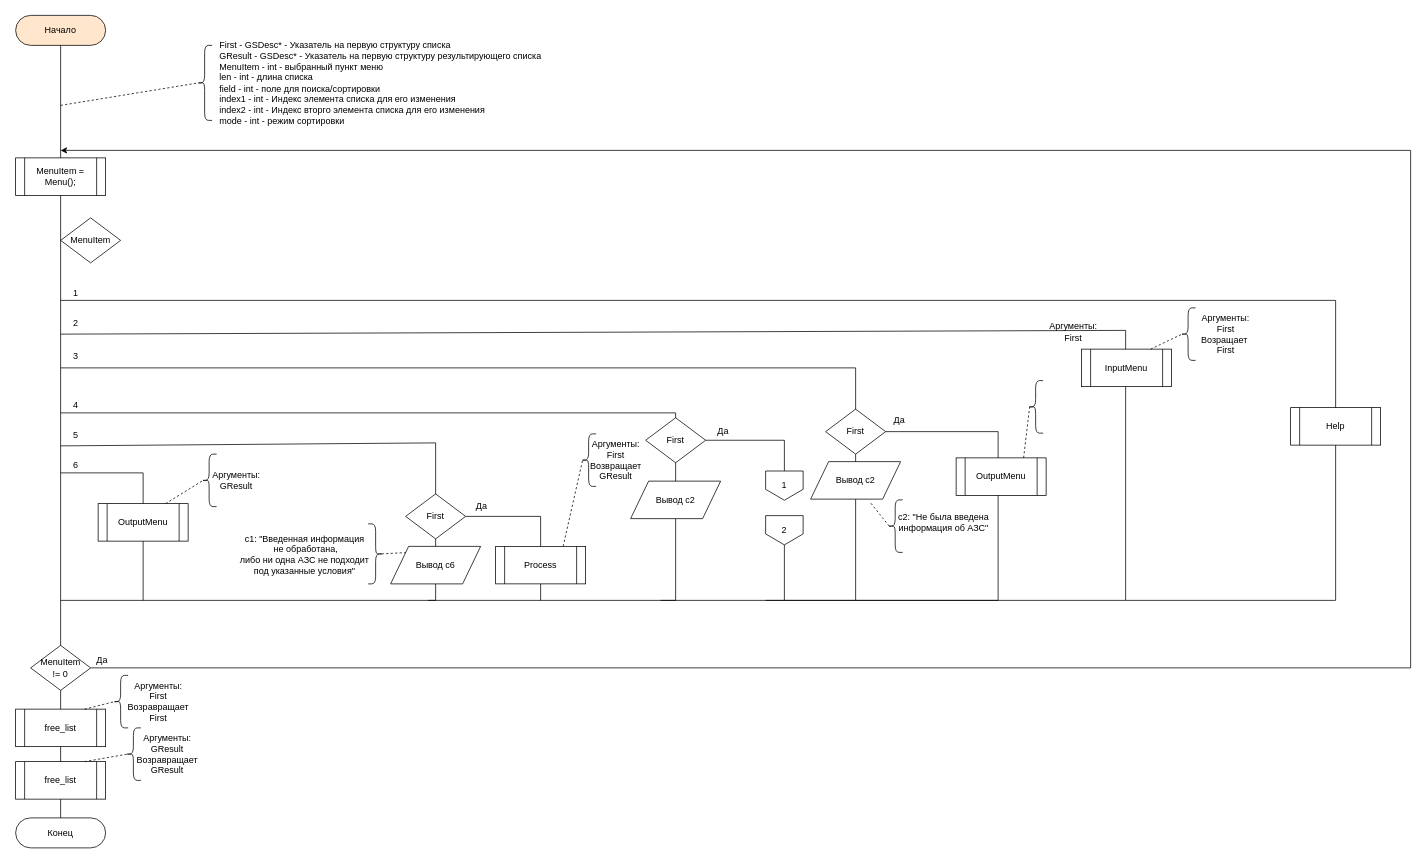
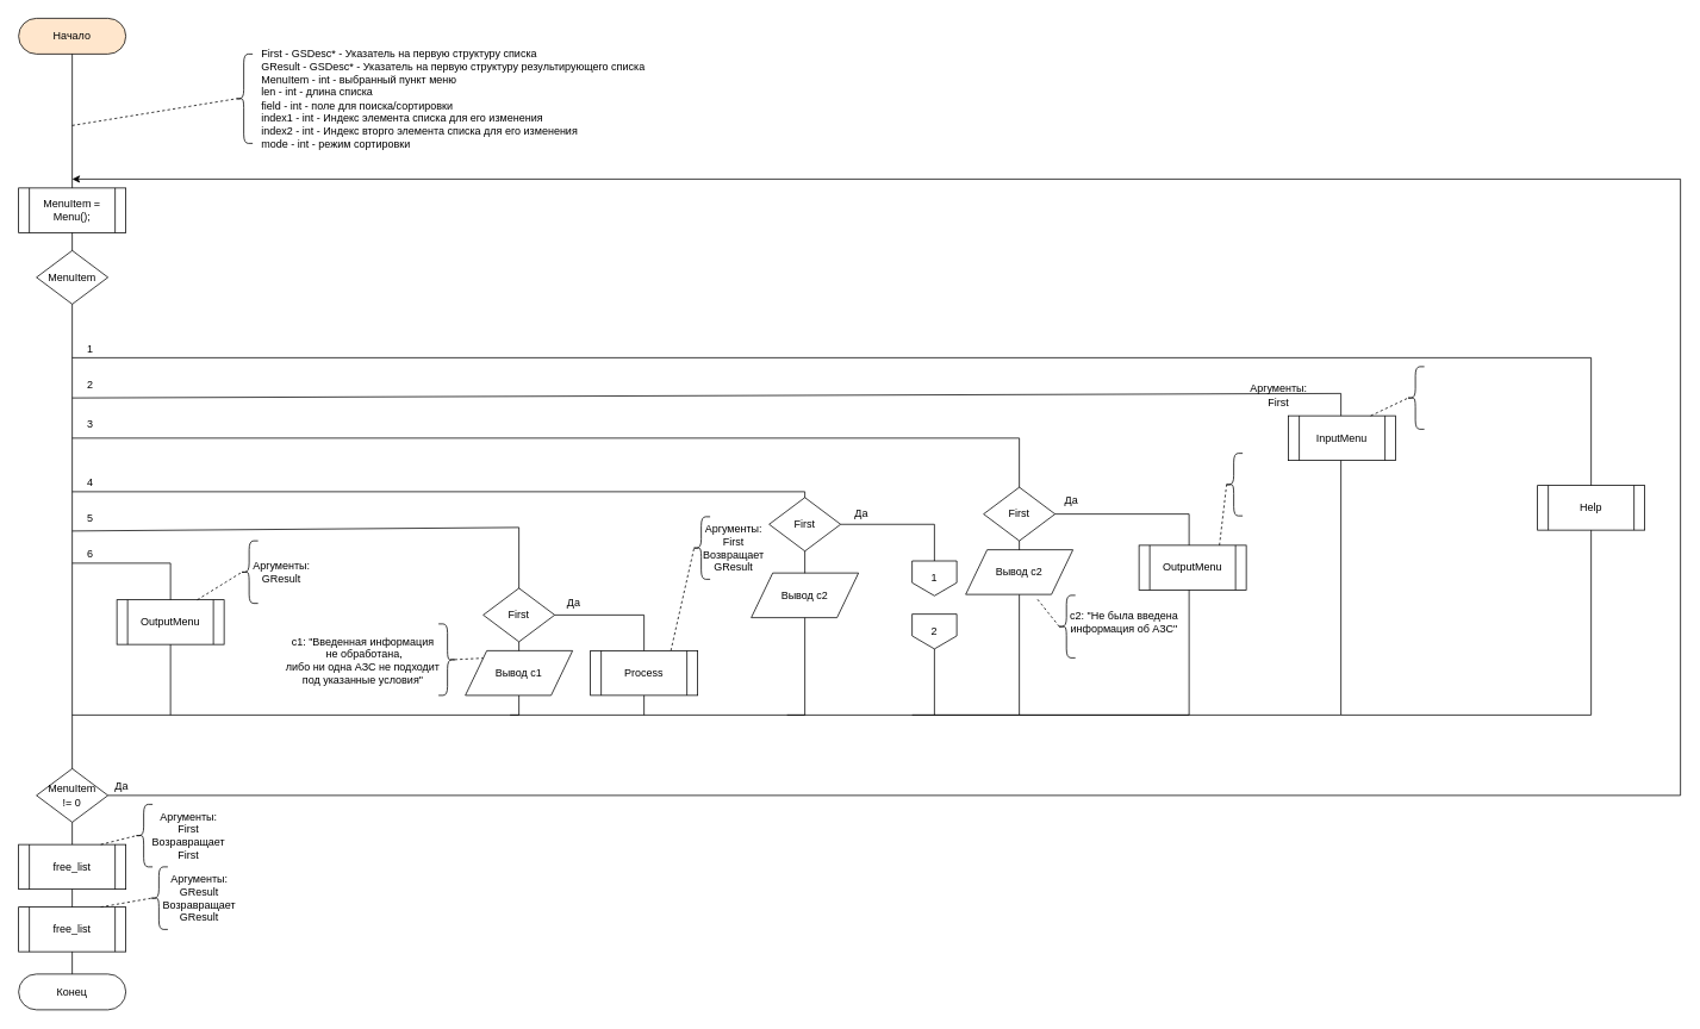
- <mxCell id="5" value="MenuItem" style="rhombus;whiteSpace=wrap;html=1;" parent="1" vertex="1"><mxGeometry x="80" y="290" width="80" height="60" as="geometry" /></mxCell>
+ <mxCell id="5" value="MenuItem" style="rhombus;whiteSpace=wrap;html=1;" parent="1" vertex="1"><mxGeometry x="40" y="280" width="80" height="60" as="geometry" /></mxCell>
- <mxCell id="35" value="Аргументы:&lt;br&gt;First&lt;br&gt;Возращает&amp;nbsp;&lt;br&gt;First" style="text;html=1;align=center;verticalAlign=middle;resizable=0;points=[];autosize=1;" parent="1" vertex="1"><mxGeometry x="1593.3" y="415" width="80" height="60" as="geometry" /></mxCell>
- <mxCell id="12" value="Вывод с6" style="shape=parallelogram;perimeter=parallelogramPerimeter;whiteSpace=wrap;html=1;" parent="1" vertex="1"><mxGeometry x="520" y="728" width="120" height="50" as="geometry" /></mxCell>
+ <mxCell id="12" value="Вывод с1" style="shape=parallelogram;perimeter=parallelogramPerimeter;whiteSpace=wrap;html=1;" parent="1" vertex="1"><mxGeometry x="520" y="728" width="120" height="50" as="geometry" /></mxCell>
